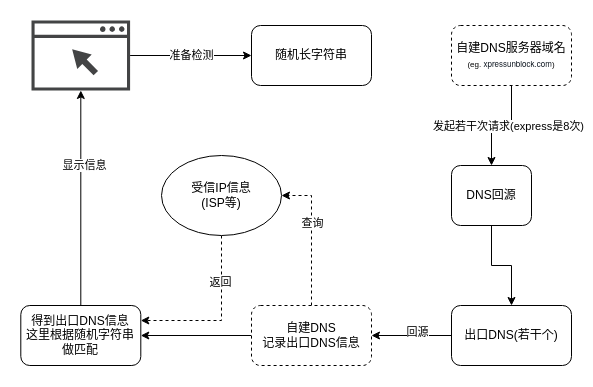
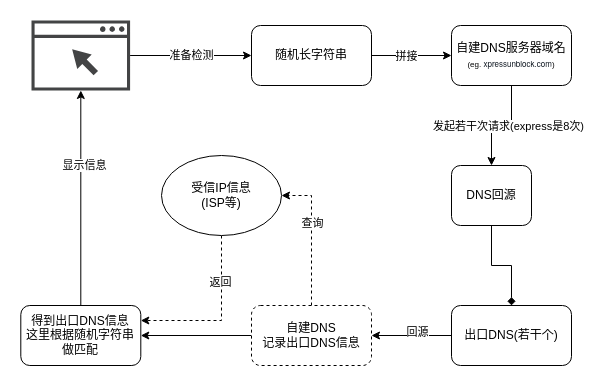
+ <mxCell id="4" value="" style="edgeStyle=orthogonalEdgeStyle;rounded=0;orthogonalLoop=1;jettySize=auto;html=1;" parent="1" source="6" target="9" edge="1"><mxGeometry relative="1" as="geometry" /></mxCell>
+ <mxCell id="5" value="拼接" style="edgeLabel;html=1;align=center;verticalAlign=middle;resizable=0;points=[];" parent="4" vertex="1" connectable="0"><mxGeometry x="-0.15" y="-3" relative="1" as="geometry"><mxPoint y="-3" as="offset" /></mxGeometry></mxCell>
- <mxCell id="9" value="自建DNS服务器域名&lt;br&gt;&lt;font style=&quot;font-size: 8px&quot;&gt;(eg.&amp;nbsp;&lt;span style=&quot;color: rgb(15 , 23 , 33) ; font-family: &amp;#34;helvetica neue&amp;#34; ; font-size: 8px&quot;&gt;xpressunblock.com&lt;/span&gt;&lt;span style=&quot;font-size: 8px&quot;&gt;)&lt;/span&gt;&lt;/font&gt;" style="whiteSpace=wrap;html=1;rounded=1;dashed=1;" parent="1" vertex="1"><mxGeometry x="451" y="25" width="120" height="60" as="geometry" /></mxCell>
+ <mxCell id="9" value="自建DNS服务器域名&lt;br&gt;&lt;font style=&quot;font-size: 8px&quot;&gt;(eg.&amp;nbsp;&lt;span style=&quot;color: rgb(15 , 23 , 33) ; font-family: &amp;#34;helvetica neue&amp;#34; ; font-size: 8px&quot;&gt;xpressunblock.com&lt;/span&gt;&lt;span style=&quot;font-size: 8px&quot;&gt;)&lt;/span&gt;&lt;/font&gt;" style="whiteSpace=wrap;html=1;rounded=1;" parent="1" vertex="1"><mxGeometry x="451" y="25" width="120" height="60" as="geometry" /></mxCell>
- <mxCell id="10" value="" style="edgeStyle=orthogonalEdgeStyle;rounded=0;orthogonalLoop=1;jettySize=auto;html=1;" parent="1" source="11" target="14" edge="1"><mxGeometry relative="1" as="geometry" /></mxCell>
+ <mxCell id="10" value="" style="edgeStyle=orthogonalEdgeStyle;rounded=0;orthogonalLoop=1;jettySize=auto;html=1;endArrow=diamond;" parent="1" source="11" target="14" edge="1"><mxGeometry relative="1" as="geometry" /></mxCell>
